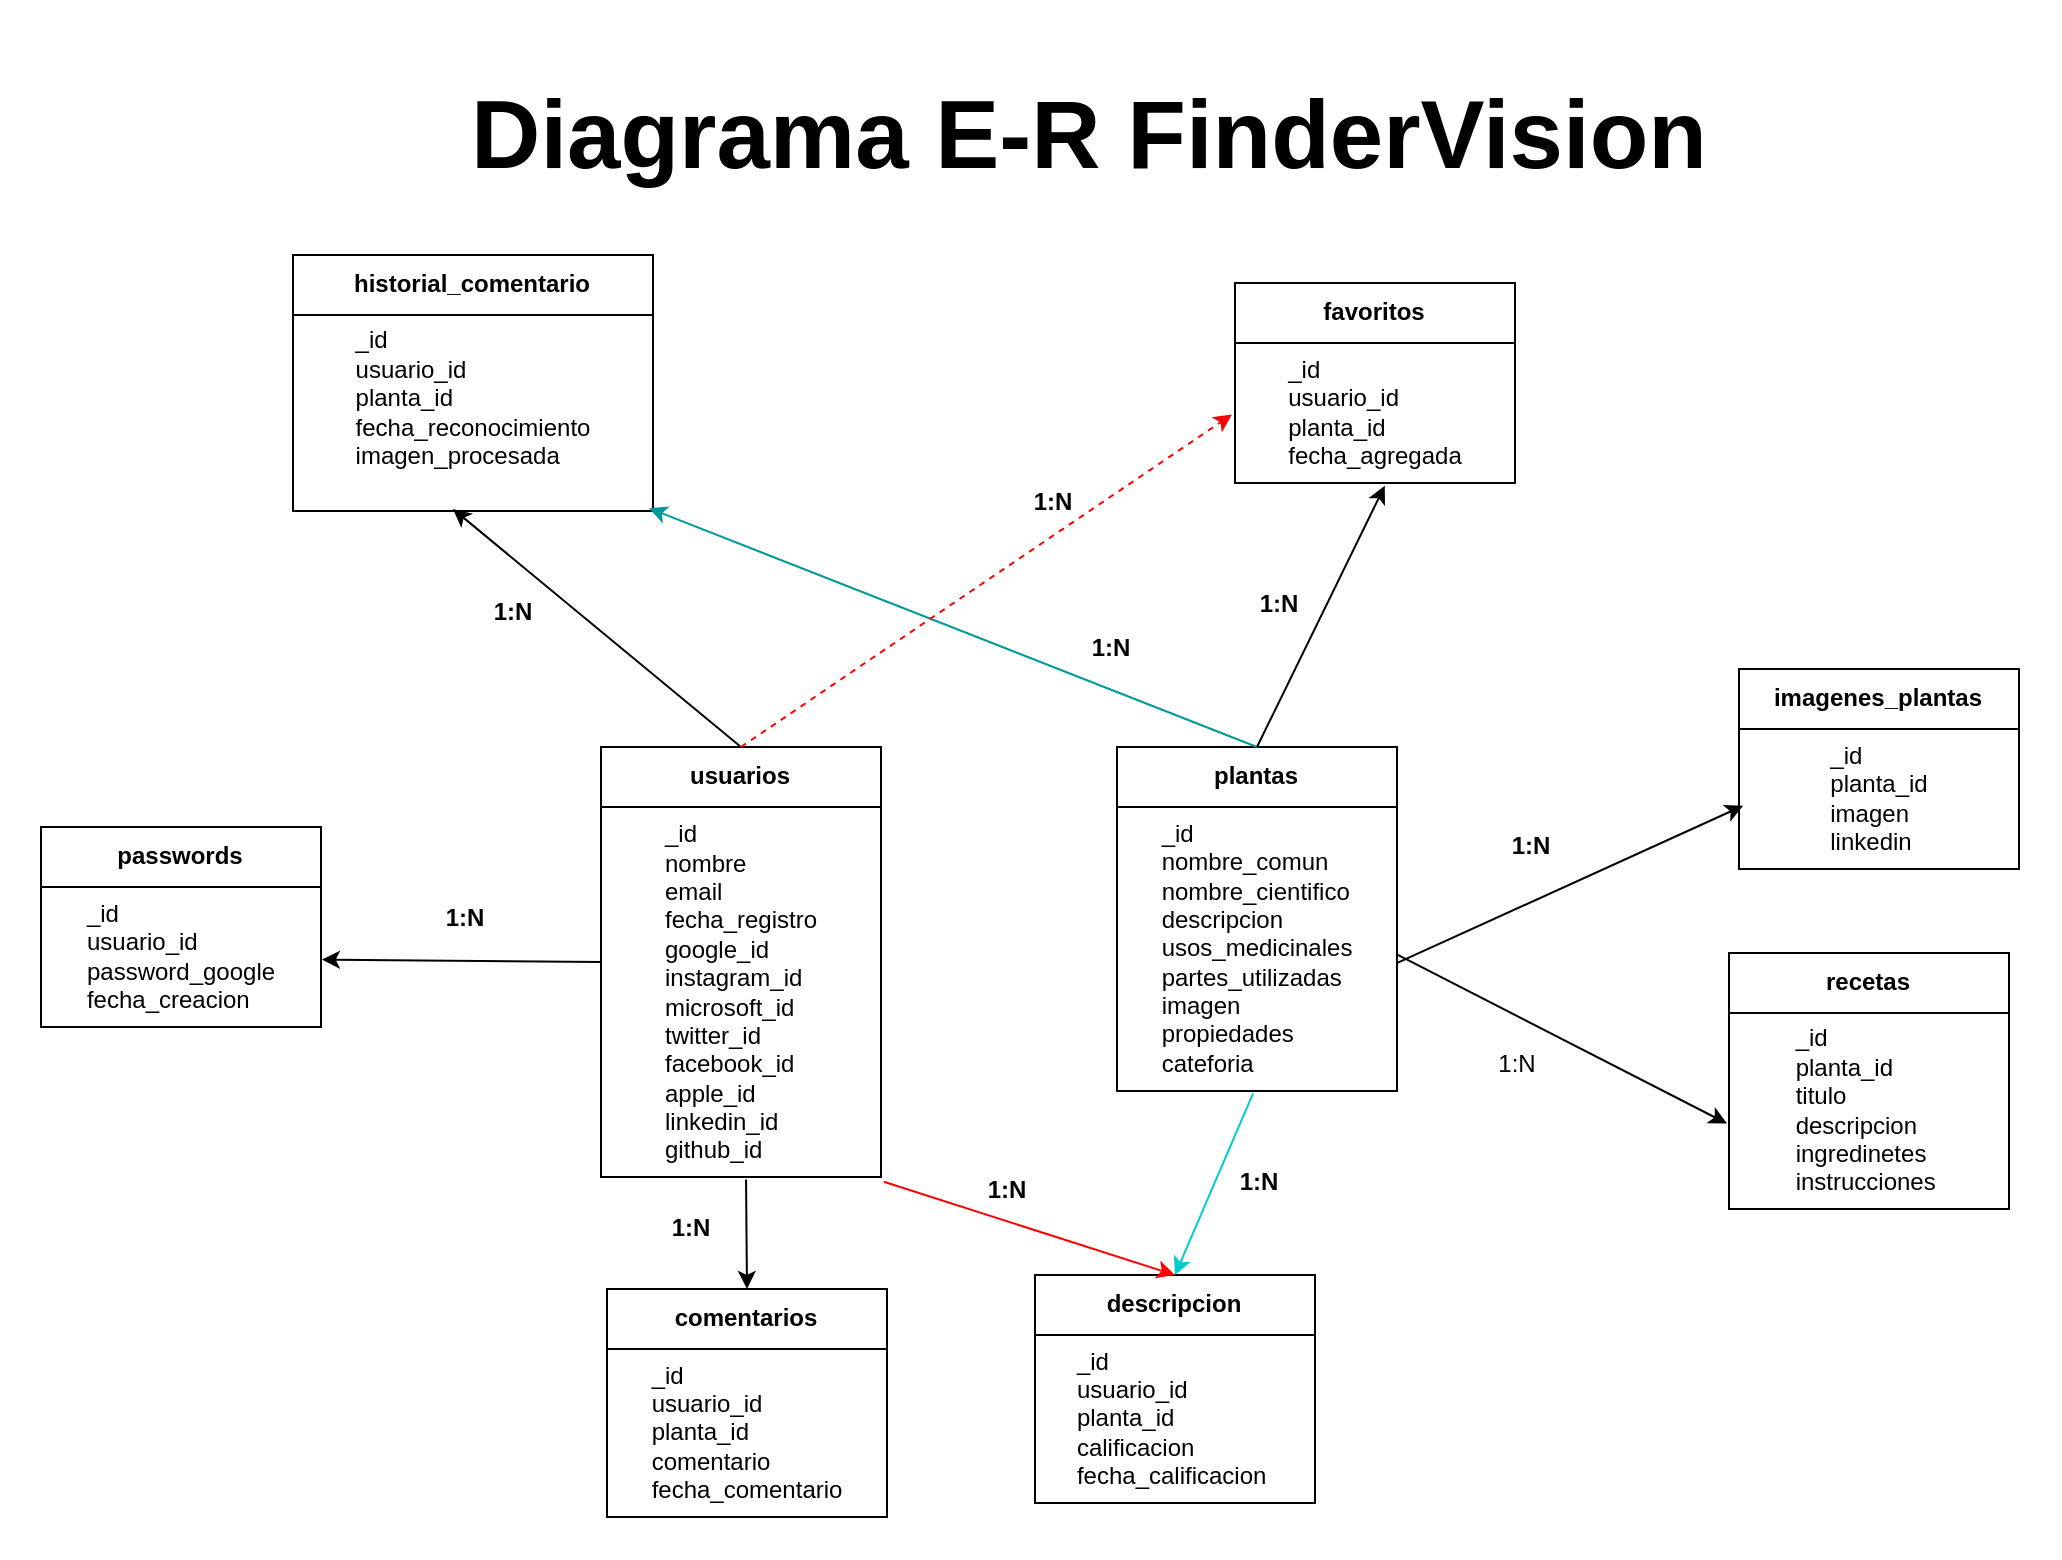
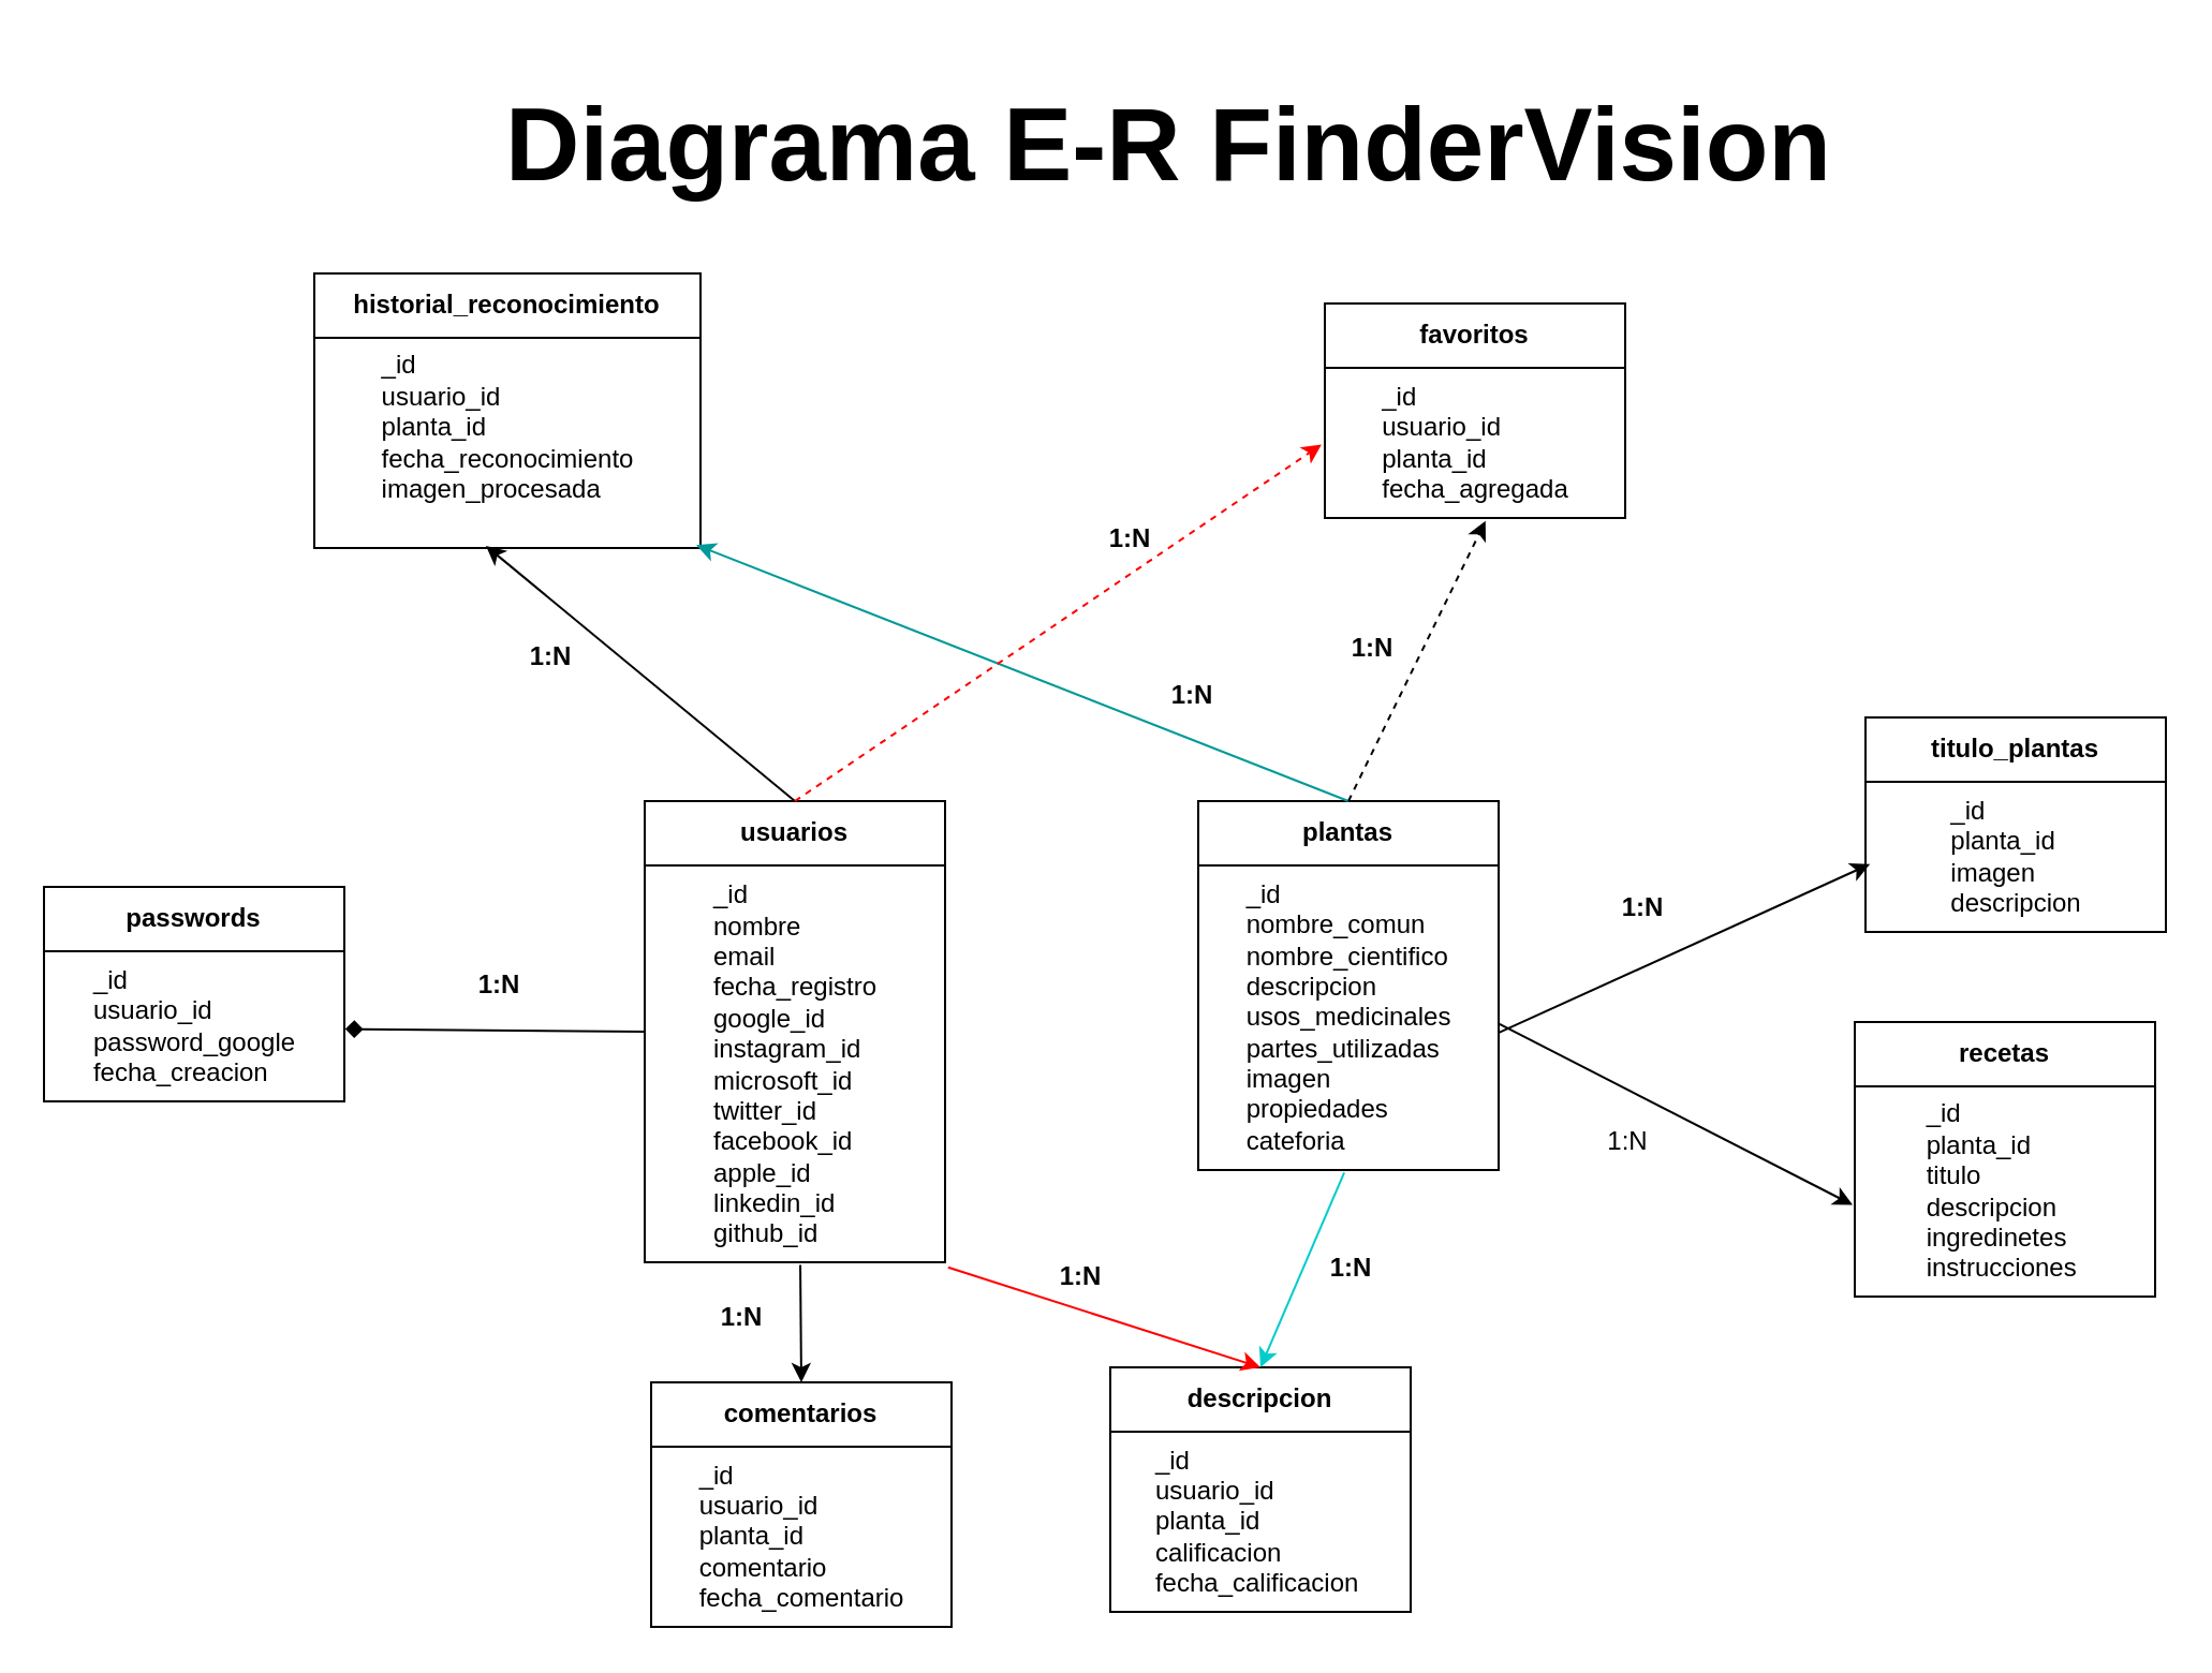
- <mxCell id="6" value="&lt;b&gt;historial_comentario&lt;/b&gt;" style="swimlane;fontStyle=0;childLayout=stackLayout;horizontal=1;startSize=30;horizontalStack=0;resizeParent=1;resizeParentMax=0;resizeLast=0;collapsible=1;marginBottom=0;whiteSpace=wrap;html=1;" vertex="1" parent="1"><mxGeometry x="146" y="127" width="180" height="128" as="geometry" /></mxCell>
+ <mxCell id="6" value="&lt;b&gt;historial_reconocimiento&lt;/b&gt;" style="swimlane;fontStyle=0;childLayout=stackLayout;horizontal=1;startSize=30;horizontalStack=0;resizeParent=1;resizeParentMax=0;resizeLast=0;collapsible=1;marginBottom=0;whiteSpace=wrap;html=1;" vertex="1" parent="1"><mxGeometry x="146" y="127" width="180" height="128" as="geometry" /></mxCell>
- <mxCell id="29" value="" style="endArrow=classic;html=1;entryX=0.535;entryY=1.019;entryDx=0;entryDy=0;entryPerimeter=0;exitX=0.5;exitY=0;exitDx=0;exitDy=0;" edge="1" parent="1" source="4" target="13"><mxGeometry width="50" height="50" relative="1" as="geometry"><mxPoint x="641" y="343" as="sourcePoint" /><mxPoint x="691" y="293" as="targetPoint" /></mxGeometry></mxCell>
+ <mxCell id="29" value="" style="endArrow=classic;html=1;entryX=0.535;entryY=1.019;entryDx=0;entryDy=0;entryPerimeter=0;exitX=0.5;exitY=0;exitDx=0;exitDy=0;dashed=1;" edge="1" parent="1" source="4" target="13"><mxGeometry width="50" height="50" relative="1" as="geometry"><mxPoint x="641" y="343" as="sourcePoint" /><mxPoint x="691" y="293" as="targetPoint" /></mxGeometry></mxCell>
- <mxCell id="16" value="&lt;b&gt;imagenes_plantas&lt;/b&gt;" style="swimlane;fontStyle=0;childLayout=stackLayout;horizontal=1;startSize=30;horizontalStack=0;resizeParent=1;resizeParentMax=0;resizeLast=0;collapsible=1;marginBottom=0;whiteSpace=wrap;html=1;" vertex="1" parent="1"><mxGeometry x="869" y="334" width="140" height="100" as="geometry" /></mxCell>
+ <mxCell id="16" value="&lt;b&gt;titulo_plantas&lt;/b&gt;" style="swimlane;fontStyle=0;childLayout=stackLayout;horizontal=1;startSize=30;horizontalStack=0;resizeParent=1;resizeParentMax=0;resizeLast=0;collapsible=1;marginBottom=0;whiteSpace=wrap;html=1;" vertex="1" parent="1"><mxGeometry x="869" y="334" width="140" height="100" as="geometry" /></mxCell>
- <mxCell id="17" value="&lt;div style=&quot;text-align: justify;&quot;&gt;&lt;span style=&quot;background-color: initial;&quot;&gt;_id&lt;/span&gt;&lt;/div&gt;&lt;div style=&quot;text-align: justify;&quot;&gt;planta_id&lt;/div&gt;&lt;div style=&quot;text-align: justify;&quot;&gt;imagen&amp;nbsp;&lt;/div&gt;&lt;div style=&quot;text-align: justify;&quot;&gt;linkedin&lt;/div&gt;" style="text;html=1;align=center;verticalAlign=middle;resizable=0;points=[];autosize=1;strokeColor=none;fillColor=none;" vertex="1" parent="16"><mxGeometry y="30" width="140" height="70" as="geometry" /></mxCell>
+ <mxCell id="17" value="&lt;div style=&quot;text-align: justify;&quot;&gt;&lt;span style=&quot;background-color: initial;&quot;&gt;_id&lt;/span&gt;&lt;/div&gt;&lt;div style=&quot;text-align: justify;&quot;&gt;planta_id&lt;/div&gt;&lt;div style=&quot;text-align: justify;&quot;&gt;imagen&amp;nbsp;&lt;/div&gt;&lt;div style=&quot;text-align: justify;&quot;&gt;descripcion&lt;/div&gt;" style="text;html=1;align=center;verticalAlign=middle;resizable=0;points=[];autosize=1;strokeColor=none;fillColor=none;" vertex="1" parent="16"><mxGeometry y="30" width="140" height="70" as="geometry" /></mxCell>
- <mxCell id="20" value="" style="endArrow=classic;html=1;entryX=1.003;entryY=0.518;entryDx=0;entryDy=0;entryPerimeter=0;exitX=0;exitY=0.5;exitDx=0;exitDy=0;" edge="1" parent="1" source="2" target="19"><mxGeometry width="50" height="50" relative="1" as="geometry"><mxPoint x="184" y="540" as="sourcePoint" /><mxPoint x="234" y="490" as="targetPoint" /></mxGeometry></mxCell>
+ <mxCell id="20" value="" style="endArrow=diamond;html=1;entryX=1.003;entryY=0.518;entryDx=0;entryDy=0;entryPerimeter=0;exitX=0;exitY=0.5;exitDx=0;exitDy=0;" edge="1" parent="1" source="2" target="19"><mxGeometry width="50" height="50" relative="1" as="geometry"><mxPoint x="184" y="540" as="sourcePoint" /><mxPoint x="234" y="490" as="targetPoint" /></mxGeometry></mxCell>
